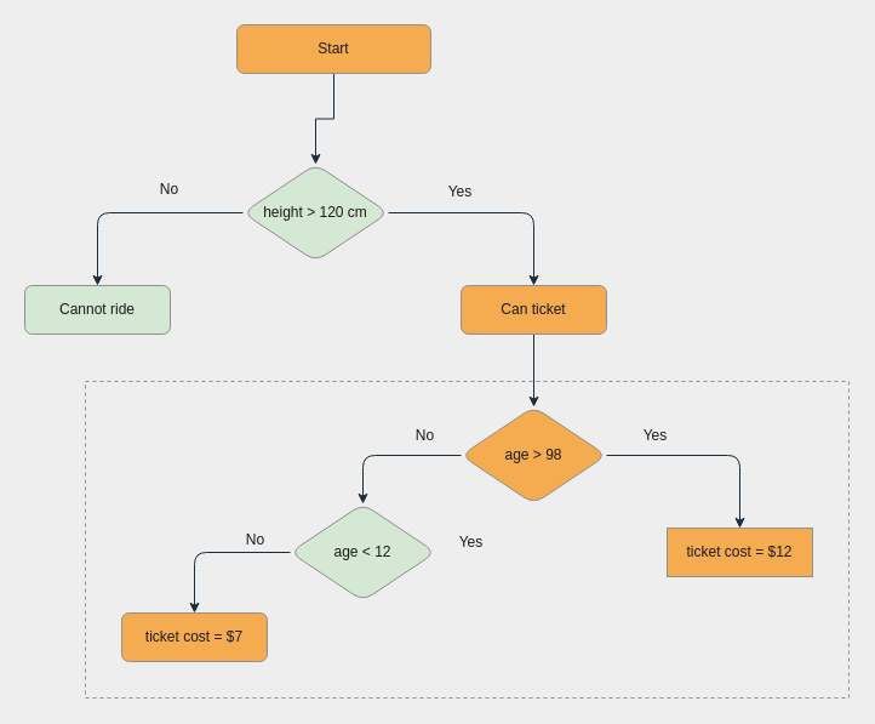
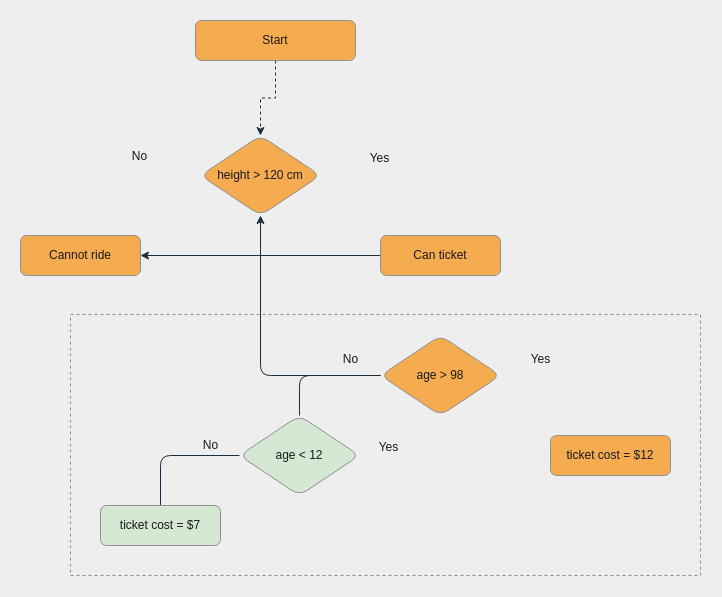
- <mxCell id="3" value="" style="edgeStyle=orthogonalEdgeStyle;rounded=0;orthogonalLoop=1;jettySize=auto;html=1;labelBackgroundColor=#EEEEEE;strokeColor=#182E3E;fontColor=#1A1A1A;" parent="1" source="4" target="7" edge="1"><mxGeometry relative="1" as="geometry" /></mxCell>
+ <mxCell id="3" value="" style="edgeStyle=orthogonalEdgeStyle;rounded=0;orthogonalLoop=1;jettySize=auto;html=1;labelBackgroundColor=#EEEEEE;strokeColor=#182E3E;fontColor=#1A1A1A;dashed=1;" parent="1" source="4" target="7" edge="1"><mxGeometry relative="1" as="geometry" /></mxCell>
- <mxCell id="5" value="" style="edgeStyle=orthogonalEdgeStyle;rounded=1;orthogonalLoop=1;jettySize=auto;html=1;labelBackgroundColor=#EEEEEE;strokeColor=#182E3E;fontColor=#1A1A1A;" parent="1" source="7" target="8" edge="1"><mxGeometry relative="1" as="geometry" /></mxCell>
- <mxCell id="7" value="height &amp;gt; 120 cm" style="rhombus;whiteSpace=wrap;html=1;rounded=1;fillColor=#d5e8d4;strokeColor=#909090;fontColor=#1A1A1A;" parent="1" vertex="1"><mxGeometry x="200" y="135" width="120" height="80" as="geometry" /></mxCell>
+ <mxCell id="7" value="height &amp;gt; 120 cm" style="rhombus;whiteSpace=wrap;html=1;rounded=1;fillColor=#F5AB50;strokeColor=#909090;fontColor=#1A1A1A;" parent="1" vertex="1"><mxGeometry x="200" y="135" width="120" height="80" as="geometry" /></mxCell>
- <mxCell id="6" value="" style="edgeStyle=orthogonalEdgeStyle;rounded=1;orthogonalLoop=1;jettySize=auto;html=1;labelBackgroundColor=#EEEEEE;strokeColor=#182E3E;fontColor=#1A1A1A;" parent="1" source="7" target="10" edge="1"><mxGeometry relative="1" as="geometry" /></mxCell>
- <mxCell id="8" value="Cannot ride" style="whiteSpace=wrap;html=1;rounded=1;fillColor=#d5e8d4;strokeColor=#909090;fontColor=#1A1A1A;" parent="1" vertex="1"><mxGeometry x="20" y="235" width="120" height="40" as="geometry" /></mxCell>
+ <mxCell id="8" value="Cannot ride" style="whiteSpace=wrap;html=1;rounded=1;fillColor=#F5AB50;strokeColor=#909090;fontColor=#1A1A1A;" parent="1" vertex="1"><mxGeometry x="20" y="235" width="120" height="40" as="geometry" /></mxCell>
- <mxCell id="9" value="" style="edgeStyle=orthogonalEdgeStyle;rounded=0;orthogonalLoop=1;jettySize=auto;html=1;labelBackgroundColor=#EEEEEE;strokeColor=#182E3E;fontColor=#1A1A1A;" parent="1" source="10" target="13" edge="1"><mxGeometry relative="1" as="geometry" /></mxCell>
+ <mxCell id="9" value="" style="edgeStyle=orthogonalEdgeStyle;rounded=0;orthogonalLoop=1;jettySize=auto;html=1;labelBackgroundColor=#EEEEEE;strokeColor=#182E3E;fontColor=#1A1A1A;" parent="1" source="10" target="8" edge="1"><mxGeometry relative="1" as="geometry" /></mxCell>
- <mxCell id="11" value="" style="edgeStyle=orthogonalEdgeStyle;rounded=1;orthogonalLoop=1;jettySize=auto;html=1;labelBackgroundColor=#EEEEEE;strokeColor=#182E3E;fontColor=#1A1A1A;" parent="1" source="13" target="14" edge="1"><mxGeometry relative="1" as="geometry" /></mxCell>
+ <mxCell id="11" value="" style="edgeStyle=orthogonalEdgeStyle;rounded=1;orthogonalLoop=1;jettySize=auto;html=1;labelBackgroundColor=#EEEEEE;strokeColor=#182E3E;fontColor=#1A1A1A;" parent="1" source="13" target="7" edge="1"><mxGeometry relative="1" as="geometry" /></mxCell>
- <mxCell id="12" style="edgeStyle=orthogonalEdgeStyle;rounded=1;orthogonalLoop=1;jettySize=auto;html=1;exitX=0;exitY=0.5;exitDx=0;exitDy=0;entryX=0.5;entryY=0;entryDx=0;entryDy=0;strokeColor=#182E3E;labelBackgroundColor=#EEEEEE;fontColor=#1A1A1A;" edge="1" parent="1" source="13" target="19"><mxGeometry relative="1" as="geometry" /></mxCell>
+ <mxCell id="12" style="edgeStyle=orthogonalEdgeStyle;rounded=1;orthogonalLoop=1;jettySize=auto;html=1;exitX=0;exitY=0.5;exitDx=0;exitDy=0;entryX=0.5;entryY=0;entryDx=0;entryDy=0;strokeColor=#182E3E;labelBackgroundColor=#EEEEEE;fontColor=#1A1A1A;endArrow=none;" edge="1" parent="1" source="13" target="19"><mxGeometry relative="1" as="geometry" /></mxCell>
- <mxCell id="14" value="ticket cost = $12" style="whiteSpace=wrap;html=1;fillColor=#F5AB50;strokeColor=#909090;fontColor=#1A1A1A;rounded=0;" parent="1" vertex="1"><mxGeometry x="550" y="435" width="120" height="40" as="geometry" /></mxCell>
+ <mxCell id="14" value="ticket cost = $12" style="whiteSpace=wrap;html=1;rounded=1;fillColor=#F5AB50;strokeColor=#909090;fontColor=#1A1A1A;" parent="1" vertex="1"><mxGeometry x="550" y="435" width="120" height="40" as="geometry" /></mxCell>
- <mxCell id="18" value="" style="edgeStyle=orthogonalEdgeStyle;rounded=1;orthogonalLoop=1;jettySize=auto;html=1;strokeColor=#182E3E;fontColor=#1A1A1A;labelBackgroundColor=#EEEEEE;" edge="1" parent="1" source="19" target="21"><mxGeometry relative="1" as="geometry" /></mxCell>
+ <mxCell id="18" value="" style="edgeStyle=orthogonalEdgeStyle;rounded=1;orthogonalLoop=1;jettySize=auto;html=1;strokeColor=#182E3E;fontColor=#1A1A1A;labelBackgroundColor=#EEEEEE;endArrow=none;" edge="1" parent="1" source="19" target="21"><mxGeometry relative="1" as="geometry" /></mxCell>
- <mxCell id="21" value="ticket cost = $7" style="whiteSpace=wrap;html=1;fillColor=#F5AB50;strokeColor=#909090;fontColor=#1A1A1A;rounded=1;" vertex="1" parent="1"><mxGeometry x="100" y="505" width="120" height="40" as="geometry" /></mxCell>
+ <mxCell id="21" value="ticket cost = $7" style="whiteSpace=wrap;html=1;fillColor=#d5e8d4;strokeColor=#909090;fontColor=#1A1A1A;rounded=1;" vertex="1" parent="1"><mxGeometry x="100" y="505" width="120" height="40" as="geometry" /></mxCell>
